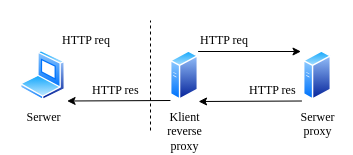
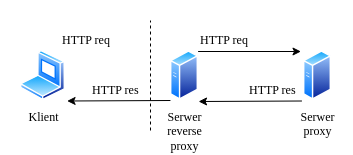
- <mxCell id="4" value="&lt;font face=&quot;Archia&quot;&gt;Serwer&lt;/font&gt;" style="aspect=fixed;perimeter=ellipsePerimeter;html=1;align=center;shadow=0;dashed=0;spacingTop=3;image;image=img/lib/active_directory/laptop_client.svg;" vertex="1" parent="1"><mxGeometry x="20" y="50" width="45" height="50" as="geometry" /></mxCell>
+ <mxCell id="4" value="&lt;font face=&quot;Archia&quot;&gt;Klient&lt;/font&gt;" style="aspect=fixed;perimeter=ellipsePerimeter;html=1;align=center;shadow=0;dashed=0;spacingTop=3;image;image=img/lib/active_directory/laptop_client.svg;" vertex="1" parent="1"><mxGeometry x="20" y="50" width="45" height="50" as="geometry" /></mxCell>
- <mxCell id="2" value="&lt;font face=&quot;Archia&quot;&gt;Klient&lt;br&gt;reverse&lt;br&gt;proxy&lt;/font&gt;" style="aspect=fixed;perimeter=ellipsePerimeter;html=1;align=center;shadow=0;dashed=0;spacingTop=3;image;image=img/lib/active_directory/generic_server.svg;" vertex="1" parent="1"><mxGeometry x="170" y="50" width="28.0" height="50" as="geometry" /></mxCell>
+ <mxCell id="2" value="&lt;font face=&quot;Archia&quot;&gt;Serwer&lt;br&gt;reverse&lt;br&gt;proxy&lt;/font&gt;" style="aspect=fixed;perimeter=ellipsePerimeter;html=1;align=center;shadow=0;dashed=0;spacingTop=3;image;image=img/lib/active_directory/generic_server.svg;" vertex="1" parent="1"><mxGeometry x="170" y="50" width="28.0" height="50" as="geometry" /></mxCell>
